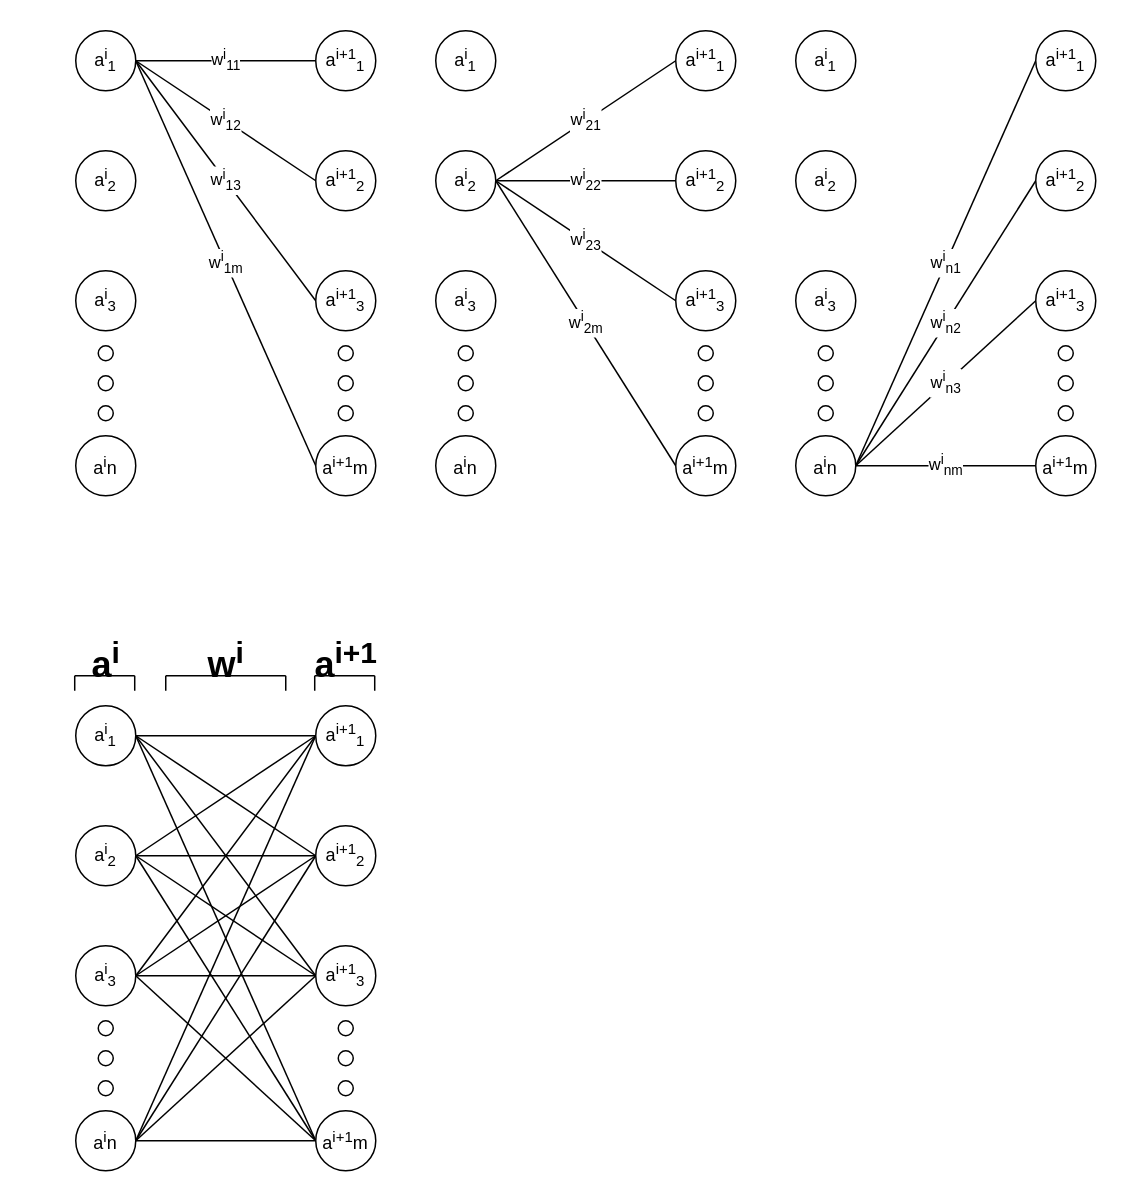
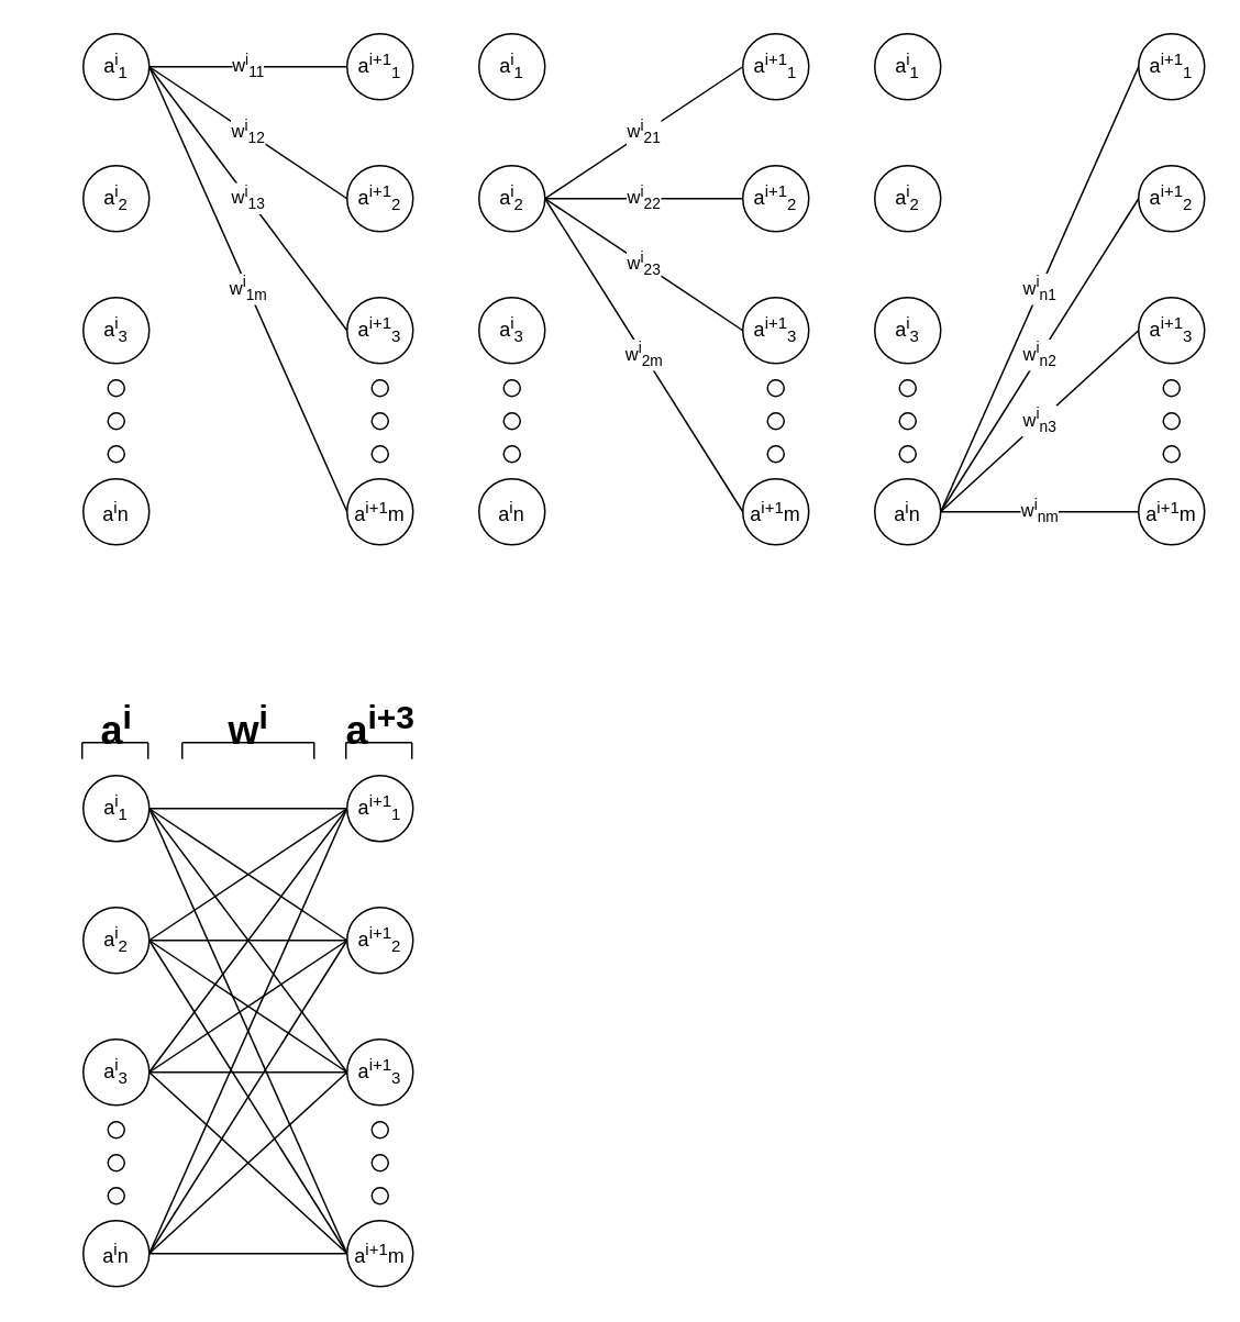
- <mxCell id="97" value="a&lt;sup&gt;i+1&lt;/sup&gt;" style="text;strokeColor=none;fillColor=none;html=1;fontSize=24;fontStyle=1;verticalAlign=middle;align=center;" vertex="1" parent="1"><mxGeometry x="180" y="420" width="100" height="40" as="geometry" /></mxCell>
+ <mxCell id="97" value="a&lt;sup&gt;i+3&lt;/sup&gt;" style="text;strokeColor=none;fillColor=none;html=1;fontSize=24;fontStyle=1;verticalAlign=middle;align=center;" vertex="1" parent="1"><mxGeometry x="180" y="420" width="100" height="40" as="geometry" /></mxCell>
